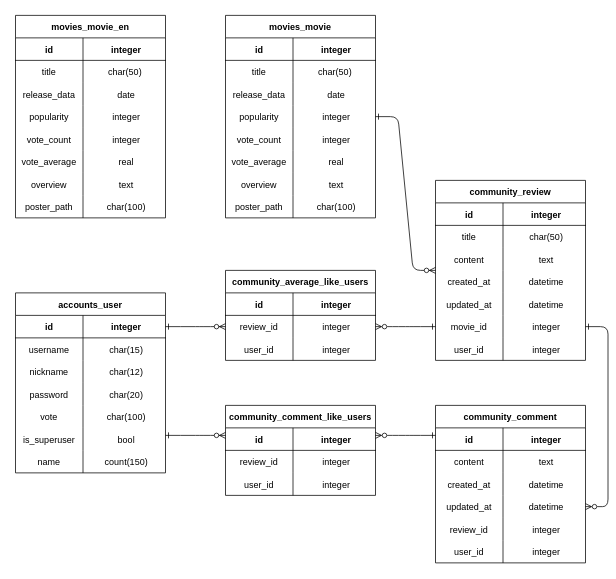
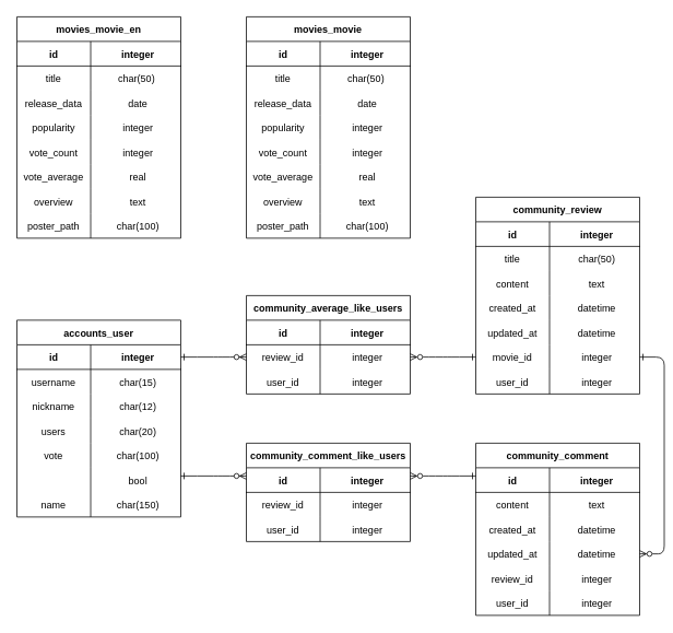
- <mxCell id="2" value="" style="edgeStyle=entityRelationEdgeStyle;endArrow=ERzeroToMany;startArrow=ERone;endFill=1;startFill=0;" parent="1" source="25" target="3" edge="1"><mxGeometry width="100" height="100" relative="1" as="geometry"><mxPoint x="520" y="430" as="sourcePoint" /><mxPoint x="850" y="-110" as="targetPoint" /></mxGeometry></mxCell>
- <mxCell id="128" value="password" style="shape=partialRectangle;overflow=hidden;connectable=0;fillColor=none;top=0;left=0;bottom=0;right=0;" vertex="1" parent="127"><mxGeometry width="90" height="30" as="geometry"><mxRectangle width="90" height="30" as="alternateBounds" /></mxGeometry></mxCell>
+ <mxCell id="128" value="users" style="shape=partialRectangle;overflow=hidden;connectable=0;fillColor=none;top=0;left=0;bottom=0;right=0;" vertex="1" parent="127"><mxGeometry width="90" height="30" as="geometry"><mxRectangle width="90" height="30" as="alternateBounds" /></mxGeometry></mxCell>
- <mxCell id="134" value="is_superuser" style="shape=partialRectangle;overflow=hidden;connectable=0;fillColor=none;top=0;left=0;bottom=0;right=0;" vertex="1" parent="133"><mxGeometry width="90" height="30" as="geometry"><mxRectangle width="90" height="30" as="alternateBounds" /></mxGeometry></mxCell>
- <mxCell id="138" value="count(150)" style="shape=partialRectangle;overflow=hidden;connectable=0;fillColor=none;top=0;left=0;bottom=0;right=0;align=center;spacingLeft=6;" vertex="1" parent="136"><mxGeometry x="90" width="110" height="30" as="geometry"><mxRectangle width="110" height="30" as="alternateBounds" /></mxGeometry></mxCell>
+ <mxCell id="138" value="char(150)" style="shape=partialRectangle;overflow=hidden;connectable=0;fillColor=none;top=0;left=0;bottom=0;right=0;align=center;spacingLeft=6;" vertex="1" parent="136"><mxGeometry x="90" width="110" height="30" as="geometry"><mxRectangle width="110" height="30" as="alternateBounds" /></mxGeometry></mxCell>
